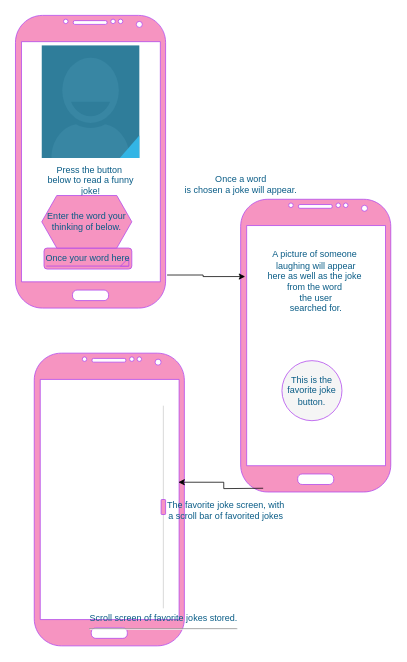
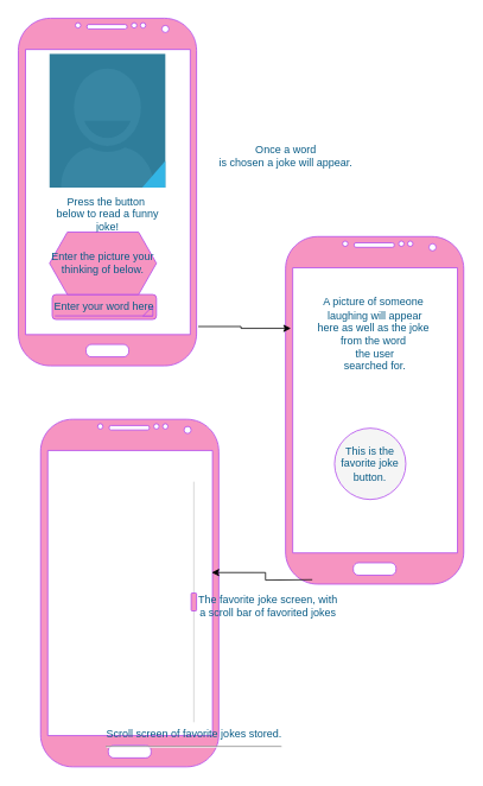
- <mxCell id="12" value="Once a word&lt;br&gt;is chosen a joke will appear.&lt;br&gt;" style="text;html=1;align=center;verticalAlign=middle;resizable=0;points=[];autosize=1;strokeColor=none;fillColor=none;fontColor=#095C86;" parent="1" vertex="1"><mxGeometry x="240" y="230" width="160" height="30" as="geometry" /></mxCell>
+ <mxCell id="12" value="Once a word&lt;br&gt;is chosen a joke will appear.&lt;br&gt;" style="text;html=1;align=center;verticalAlign=middle;resizable=0;points=[];autosize=1;strokeColor=none;fillColor=none;fontColor=#095C86;" parent="1" vertex="1"><mxGeometry x="240" y="160" width="160" height="30" as="geometry" /></mxCell>
- <mxCell id="9" value="Enter the word your thinking of below." style="shape=hexagon;perimeter=hexagonPerimeter2;whiteSpace=wrap;html=1;fixedSize=1;fillColor=#F694C1;strokeColor=#AF45ED;fontColor=#095C86;" parent="1" vertex="1"><mxGeometry x="55" y="260" width="120" height="70" as="geometry" /></mxCell>
+ <mxCell id="9" value="Enter the picture your thinking of below." style="shape=hexagon;perimeter=hexagonPerimeter2;whiteSpace=wrap;html=1;fixedSize=1;fillColor=#F694C1;strokeColor=#AF45ED;fontColor=#095C86;" parent="1" vertex="1"><mxGeometry x="55" y="260" width="120" height="70" as="geometry" /></mxCell>
- <mxCell id="8" value="Once your word here" style="strokeWidth=1;html=1;shadow=0;dashed=0;shape=mxgraph.android.spinner2;fontStyle=0;fontColor=#095C86;align=center;verticalAlign=middle;strokeColor=#AF45ED;fillColor=#F694C1;" parent="7" vertex="1"><mxGeometry x="3" y="4" width="110" height="20" as="geometry" /></mxCell>
+ <mxCell id="8" value="Enter your word here" style="strokeWidth=1;html=1;shadow=0;dashed=0;shape=mxgraph.android.spinner2;fontStyle=0;fontColor=#095C86;align=center;verticalAlign=middle;strokeColor=#AF45ED;fillColor=#F694C1;" parent="7" vertex="1"><mxGeometry x="3" y="4" width="110" height="20" as="geometry" /></mxCell>
